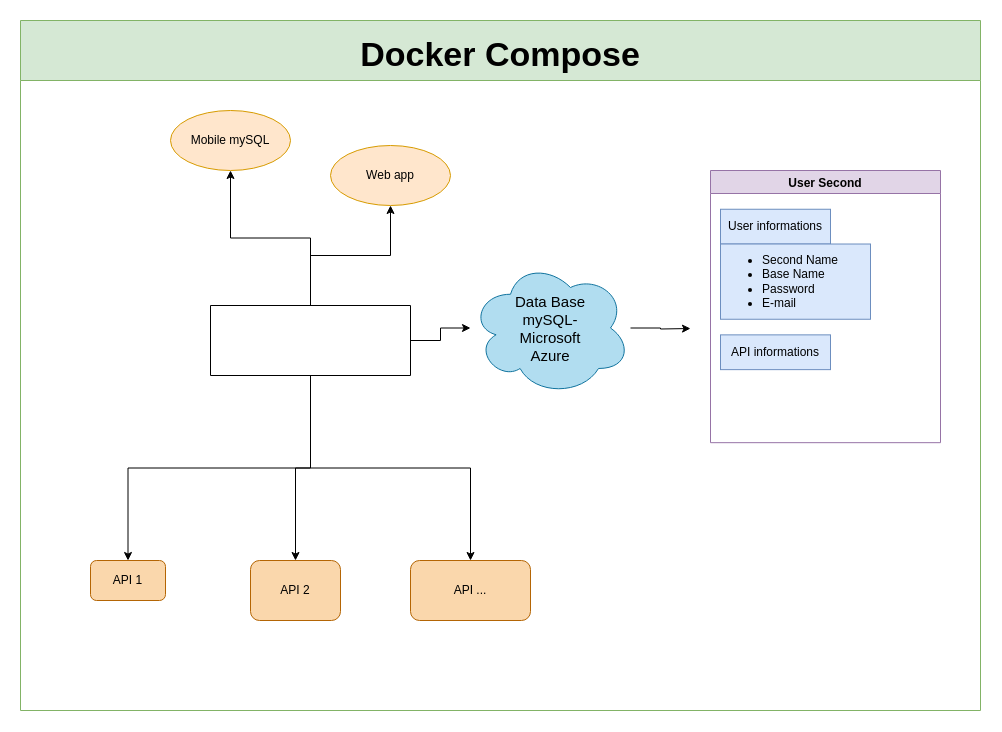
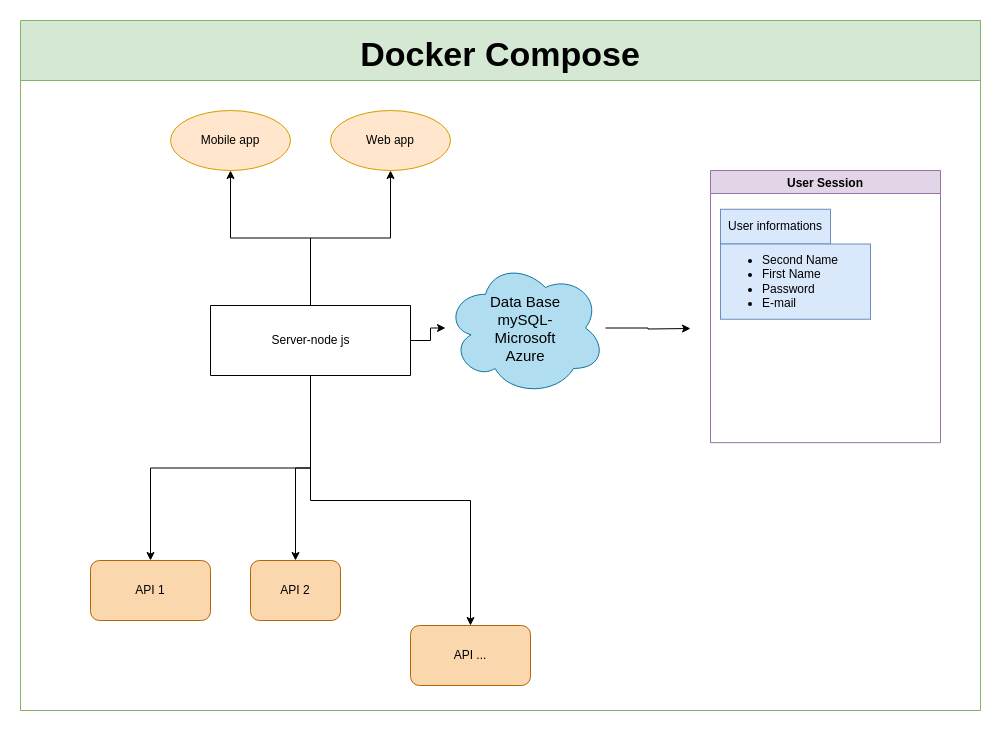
- <mxCell id="20" value="Mobile mySQL" style="ellipse;whiteSpace=wrap;html=1;fillColor=#ffe6cc;strokeColor=#d79b00;" parent="2" vertex="1"><mxGeometry x="150" y="90" width="120" height="60" as="geometry" /></mxCell>
+ <mxCell id="20" value="Mobile app" style="ellipse;whiteSpace=wrap;html=1;fillColor=#ffe6cc;strokeColor=#d79b00;" parent="2" vertex="1"><mxGeometry x="150" y="90" width="120" height="60" as="geometry" /></mxCell>
- <mxCell id="21" value="Web app" style="ellipse;whiteSpace=wrap;html=1;fillColor=#ffe6cc;strokeColor=#d79b00;" parent="2" vertex="1"><mxGeometry x="310" y="125" width="120" height="60" as="geometry" /></mxCell>
+ <mxCell id="21" value="Web app" style="ellipse;whiteSpace=wrap;html=1;fillColor=#ffe6cc;strokeColor=#d79b00;" parent="2" vertex="1"><mxGeometry x="310" y="90" width="120" height="60" as="geometry" /></mxCell>
- <mxCell id="14" value="User Second" style="swimlane;fillColor=#e1d5e7;strokeColor=#9673a6;" parent="13" vertex="1"><mxGeometry width="230" height="272.18" as="geometry" /></mxCell>
+ <mxCell id="14" value="User Session" style="swimlane;fillColor=#e1d5e7;strokeColor=#9673a6;" parent="13" vertex="1"><mxGeometry width="230" height="272.18" as="geometry" /></mxCell>
- <mxCell id="17" value="&lt;ul&gt;&lt;li&gt;Second Name&lt;/li&gt;&lt;li&gt;Base Name&lt;/li&gt;&lt;li&gt;Password&lt;/li&gt;&lt;li&gt;E-mail&lt;br&gt;&lt;/li&gt;&lt;/ul&gt;" style="text;html=1;strokeColor=#6c8ebf;fillColor=#dae8fc;align=left;verticalAlign=middle;whiteSpace=wrap;rounded=0;" parent="15" vertex="1"><mxGeometry y="34.76" width="150" height="75.24" as="geometry" /></mxCell>
+ <mxCell id="17" value="&lt;ul&gt;&lt;li&gt;Second Name&lt;/li&gt;&lt;li&gt;First Name&lt;/li&gt;&lt;li&gt;Password&lt;/li&gt;&lt;li&gt;E-mail&lt;br&gt;&lt;/li&gt;&lt;/ul&gt;" style="text;html=1;strokeColor=#6c8ebf;fillColor=#dae8fc;align=left;verticalAlign=middle;whiteSpace=wrap;rounded=0;" parent="15" vertex="1"><mxGeometry y="34.76" width="150" height="75.24" as="geometry" /></mxCell>
- <mxCell id="12" value="&lt;blockquote&gt;&lt;div align=&quot;center&quot;&gt;Data Base&lt;br&gt;mySQL-Microsoft Azure&lt;br&gt;&lt;/div&gt;&lt;/blockquote&gt;" style="ellipse;shape=cloud;whiteSpace=wrap;html=1;fontSize=15;align=center;fillColor=#b1ddf0;strokeColor=#10739e;" parent="2" vertex="1"><mxGeometry x="450" y="240" width="160" height="135" as="geometry" /></mxCell>
+ <mxCell id="12" value="&lt;blockquote&gt;&lt;div align=&quot;center&quot;&gt;Data Base&lt;br&gt;mySQL-Microsoft Azure&lt;br&gt;&lt;/div&gt;&lt;/blockquote&gt;" style="ellipse;shape=cloud;whiteSpace=wrap;html=1;fontSize=15;align=center;fillColor=#b1ddf0;strokeColor=#10739e;" parent="2" vertex="1"><mxGeometry x="425" y="240" width="160" height="135" as="geometry" /></mxCell>
+ <mxCell id="11" value="Server-node js&lt;br&gt;" style="text;html=1;align=center;verticalAlign=middle;resizable=0;points=[];autosize=1;strokeColor=none;fillColor=none;" parent="10" vertex="1"><mxGeometry x="55" y="25" width="90" height="20" as="geometry" /></mxCell>
- <mxCell id="19" value="API informations" style="text;html=1;strokeColor=#6c8ebf;fillColor=#dae8fc;align=center;verticalAlign=middle;whiteSpace=wrap;rounded=0;" parent="18" vertex="1"><mxGeometry width="110" height="34.762" as="geometry" /></mxCell>
- <mxCell id="3" value="API 1" style="rounded=1;whiteSpace=wrap;html=1;fillColor=#fad7ac;strokeColor=#b46504;" parent="2" vertex="1"><mxGeometry x="70" y="540" width="75" height="40" as="geometry" /></mxCell>
+ <mxCell id="3" value="API 1" style="rounded=1;whiteSpace=wrap;html=1;fillColor=#fad7ac;strokeColor=#b46504;" parent="2" vertex="1"><mxGeometry x="70" y="540" width="120" height="60" as="geometry" /></mxCell>
- <mxCell id="7" value="API ..." style="rounded=1;whiteSpace=wrap;html=1;fillColor=#fad7ac;strokeColor=#b46504;" parent="2" vertex="1"><mxGeometry x="390" y="540" width="120" height="60" as="geometry" /></mxCell>
+ <mxCell id="7" value="API ..." style="rounded=1;whiteSpace=wrap;html=1;fillColor=#fad7ac;strokeColor=#b46504;" parent="2" vertex="1"><mxGeometry x="390" y="605" width="120" height="60" as="geometry" /></mxCell>
